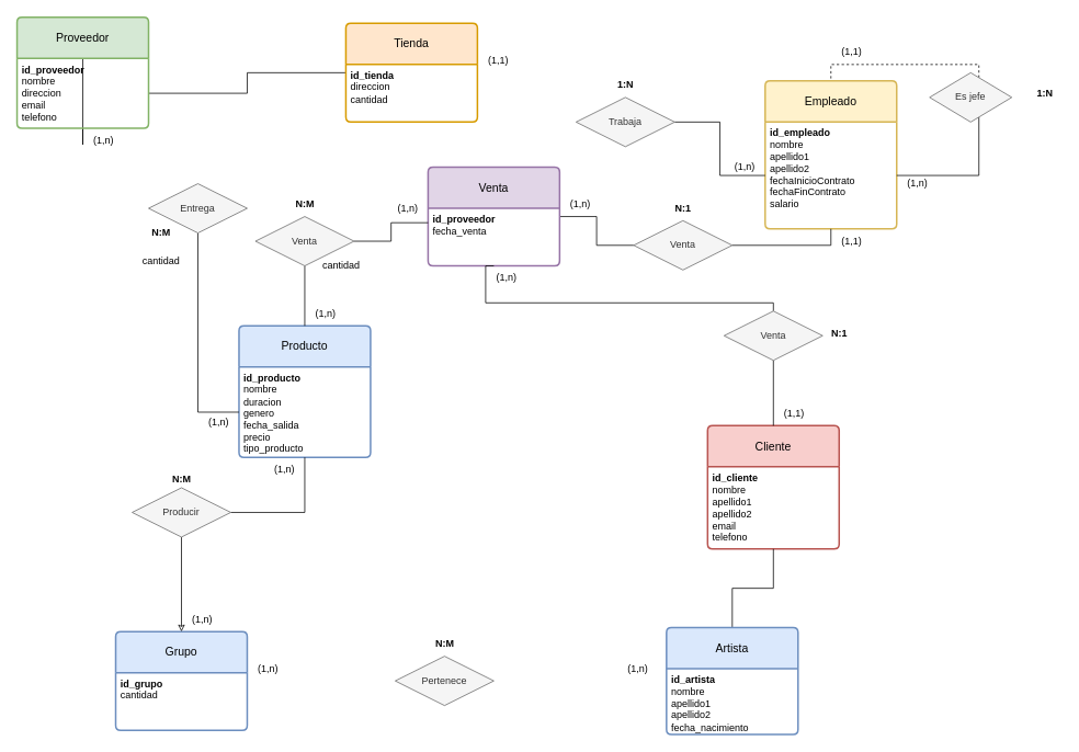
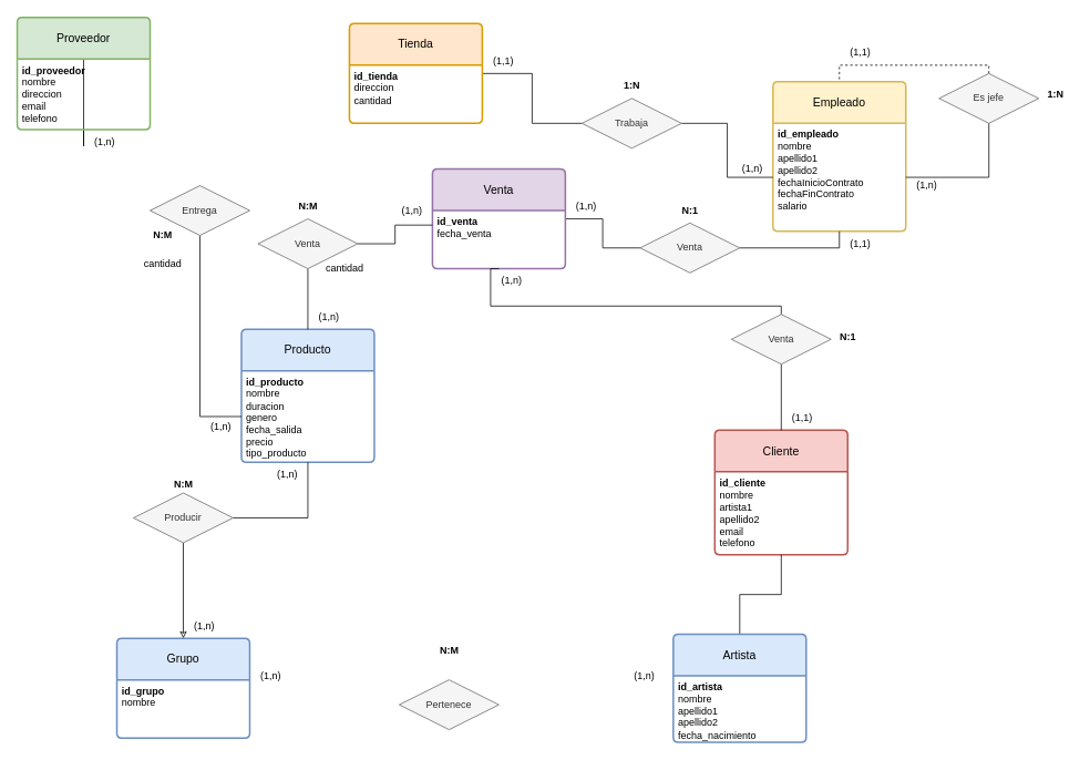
- <mxCell id="4" style="edgeStyle=orthogonalEdgeStyle;rounded=0;orthogonalLoop=1;jettySize=auto;html=1;endArrow=none;endFill=0;" edge="1" parent="1" source="5" target="11"><mxGeometry relative="1" as="geometry" /></mxCell>
+ <mxCell id="4" style="edgeStyle=orthogonalEdgeStyle;rounded=0;orthogonalLoop=1;jettySize=auto;html=1;entryX=0;entryY=0.5;entryDx=0;entryDy=0;endArrow=none;endFill=0;" edge="1" parent="1" source="5" target="38"><mxGeometry relative="1" as="geometry" /></mxCell>
- <mxCell id="61" value="Es jefe" style="shape=rhombus;perimeter=rhombusPerimeter;whiteSpace=wrap;html=1;align=center;fillColor=#f5f5f5;fontColor=#333333;strokeColor=#666666;" vertex="1" parent="1"><mxGeometry x="1130" y="88" width="100" height="60" as="geometry" /></mxCell>
+ <mxCell id="61" value="Es jefe" style="shape=rhombus;perimeter=rhombusPerimeter;whiteSpace=wrap;html=1;align=center;fillColor=#f5f5f5;fontColor=#333333;strokeColor=#666666;" vertex="1" parent="1"><mxGeometry x="1130" y="88" width="120" height="60" as="geometry" /></mxCell>
- <mxCell id="44" value="&lt;b&gt;id_proveedor&lt;br&gt;&lt;/b&gt;fecha_venta&lt;br&gt;" style="align=left;strokeColor=none;fillColor=none;spacingLeft=4;fontSize=12;verticalAlign=top;resizable=0;rotatable=0;part=1;html=1;" vertex="1" parent="43"><mxGeometry y="50" width="160" height="70" as="geometry" /></mxCell>
+ <mxCell id="44" value="&lt;b&gt;id_venta&lt;br&gt;&lt;/b&gt;fecha_venta&lt;br&gt;" style="align=left;strokeColor=none;fillColor=none;spacingLeft=4;fontSize=12;verticalAlign=top;resizable=0;rotatable=0;part=1;html=1;" vertex="1" parent="43"><mxGeometry y="50" width="160" height="70" as="geometry" /></mxCell>
- <mxCell id="8" value="&lt;b style=&quot;border-color: var(--border-color);&quot;&gt;id_cliente&lt;br style=&quot;border-color: var(--border-color);&quot;&gt;&lt;/b&gt;nombre&lt;br style=&quot;border-color: var(--border-color);&quot;&gt;apellido1&lt;br style=&quot;border-color: var(--border-color);&quot;&gt;apellido2&lt;br&gt;email&lt;br&gt;telefono" style="align=left;strokeColor=none;fillColor=none;spacingLeft=4;fontSize=12;verticalAlign=top;resizable=0;rotatable=0;part=1;html=1;" vertex="1" parent="7"><mxGeometry y="50" width="160" height="100" as="geometry" /></mxCell>
+ <mxCell id="8" value="&lt;b style=&quot;border-color: var(--border-color);&quot;&gt;id_cliente&lt;br style=&quot;border-color: var(--border-color);&quot;&gt;&lt;/b&gt;nombre&lt;br style=&quot;border-color: var(--border-color);&quot;&gt;artista1&lt;br style=&quot;border-color: var(--border-color);&quot;&gt;apellido2&lt;br&gt;email&lt;br&gt;telefono" style="align=left;strokeColor=none;fillColor=none;spacingLeft=4;fontSize=12;verticalAlign=top;resizable=0;rotatable=0;part=1;html=1;" vertex="1" parent="7"><mxGeometry y="50" width="160" height="100" as="geometry" /></mxCell>
- <mxCell id="19" value="Pertenece" style="shape=rhombus;perimeter=rhombusPerimeter;whiteSpace=wrap;html=1;align=center;fillColor=#f5f5f5;fontColor=#333333;strokeColor=#666666;" vertex="1" parent="1"><mxGeometry x="480" y="798" width="120" height="60" as="geometry" /></mxCell>
+ <mxCell id="19" value="Pertenece" style="shape=rhombus;perimeter=rhombusPerimeter;whiteSpace=wrap;html=1;align=center;fillColor=#f5f5f5;fontColor=#333333;strokeColor=#666666;" vertex="1" parent="1"><mxGeometry x="480" y="818" width="120" height="60" as="geometry" /></mxCell>
- <mxCell id="18" value="&lt;b&gt;id_grupo&lt;br&gt;&lt;/b&gt;cantidad" style="align=left;strokeColor=none;fillColor=none;spacingLeft=4;fontSize=12;verticalAlign=top;resizable=0;rotatable=0;part=1;html=1;" vertex="1" parent="17"><mxGeometry y="50" width="160" height="70" as="geometry" /></mxCell>
+ <mxCell id="18" value="&lt;b&gt;id_grupo&lt;br&gt;&lt;/b&gt;nombre" style="align=left;strokeColor=none;fillColor=none;spacingLeft=4;fontSize=12;verticalAlign=top;resizable=0;rotatable=0;part=1;html=1;" vertex="1" parent="17"><mxGeometry y="50" width="160" height="70" as="geometry" /></mxCell>
